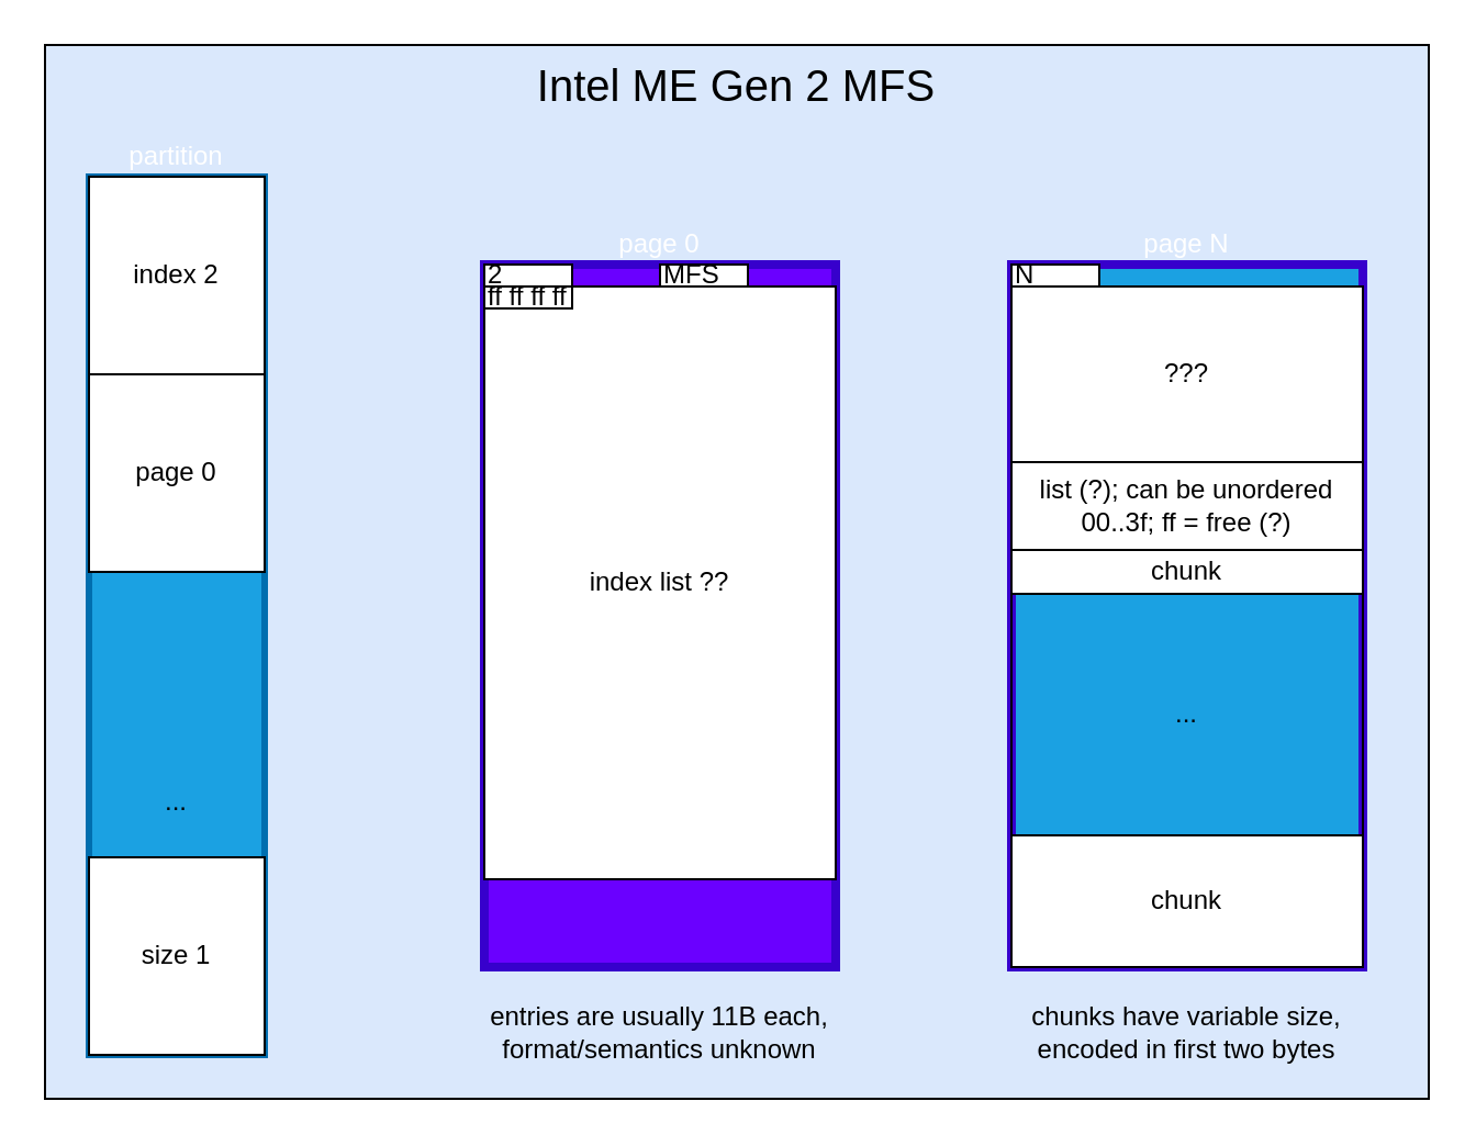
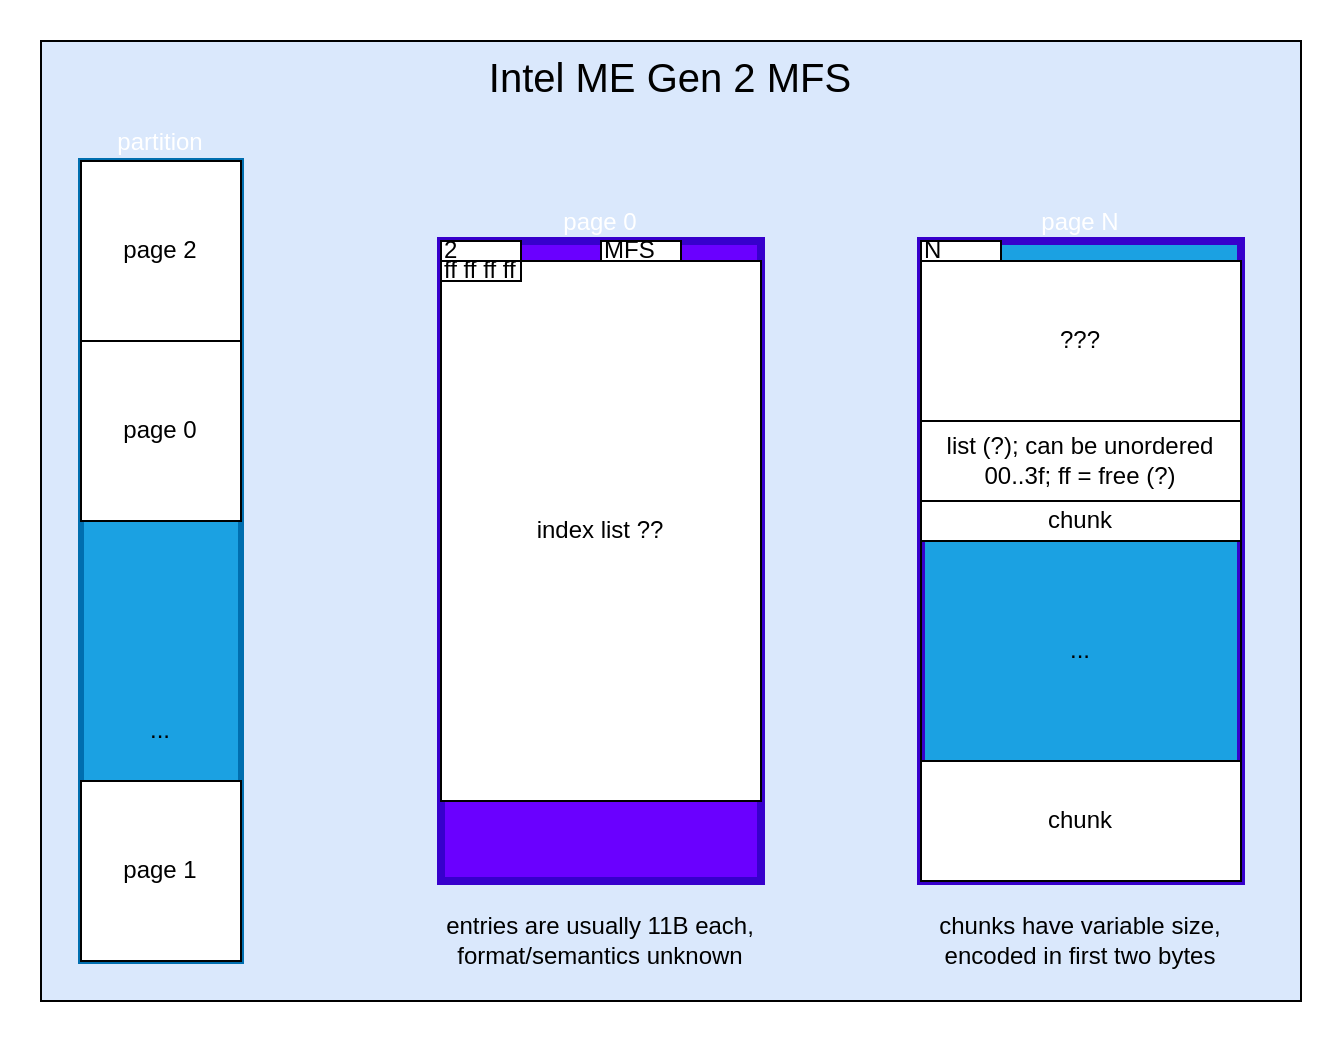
- <mxCell id="4" value="index 2" style="rounded=0;whiteSpace=wrap;html=1;" vertex="1" parent="1"><mxGeometry width="80" height="90" as="geometry" x="40" y="80" /></mxCell>
+ <mxCell id="4" value="page 2" style="rounded=0;whiteSpace=wrap;html=1;" vertex="1" parent="1"><mxGeometry width="80" height="90" as="geometry" x="40" y="80" /></mxCell>
- <mxCell id="6" value="size 1" style="rounded=0;whiteSpace=wrap;html=1;" vertex="1" parent="1"><mxGeometry y="390" width="80" height="90" as="geometry" x="40" /></mxCell>
+ <mxCell id="6" value="page 1" style="rounded=0;whiteSpace=wrap;html=1;" vertex="1" parent="1"><mxGeometry y="390" width="80" height="90" as="geometry" x="40" /></mxCell>
